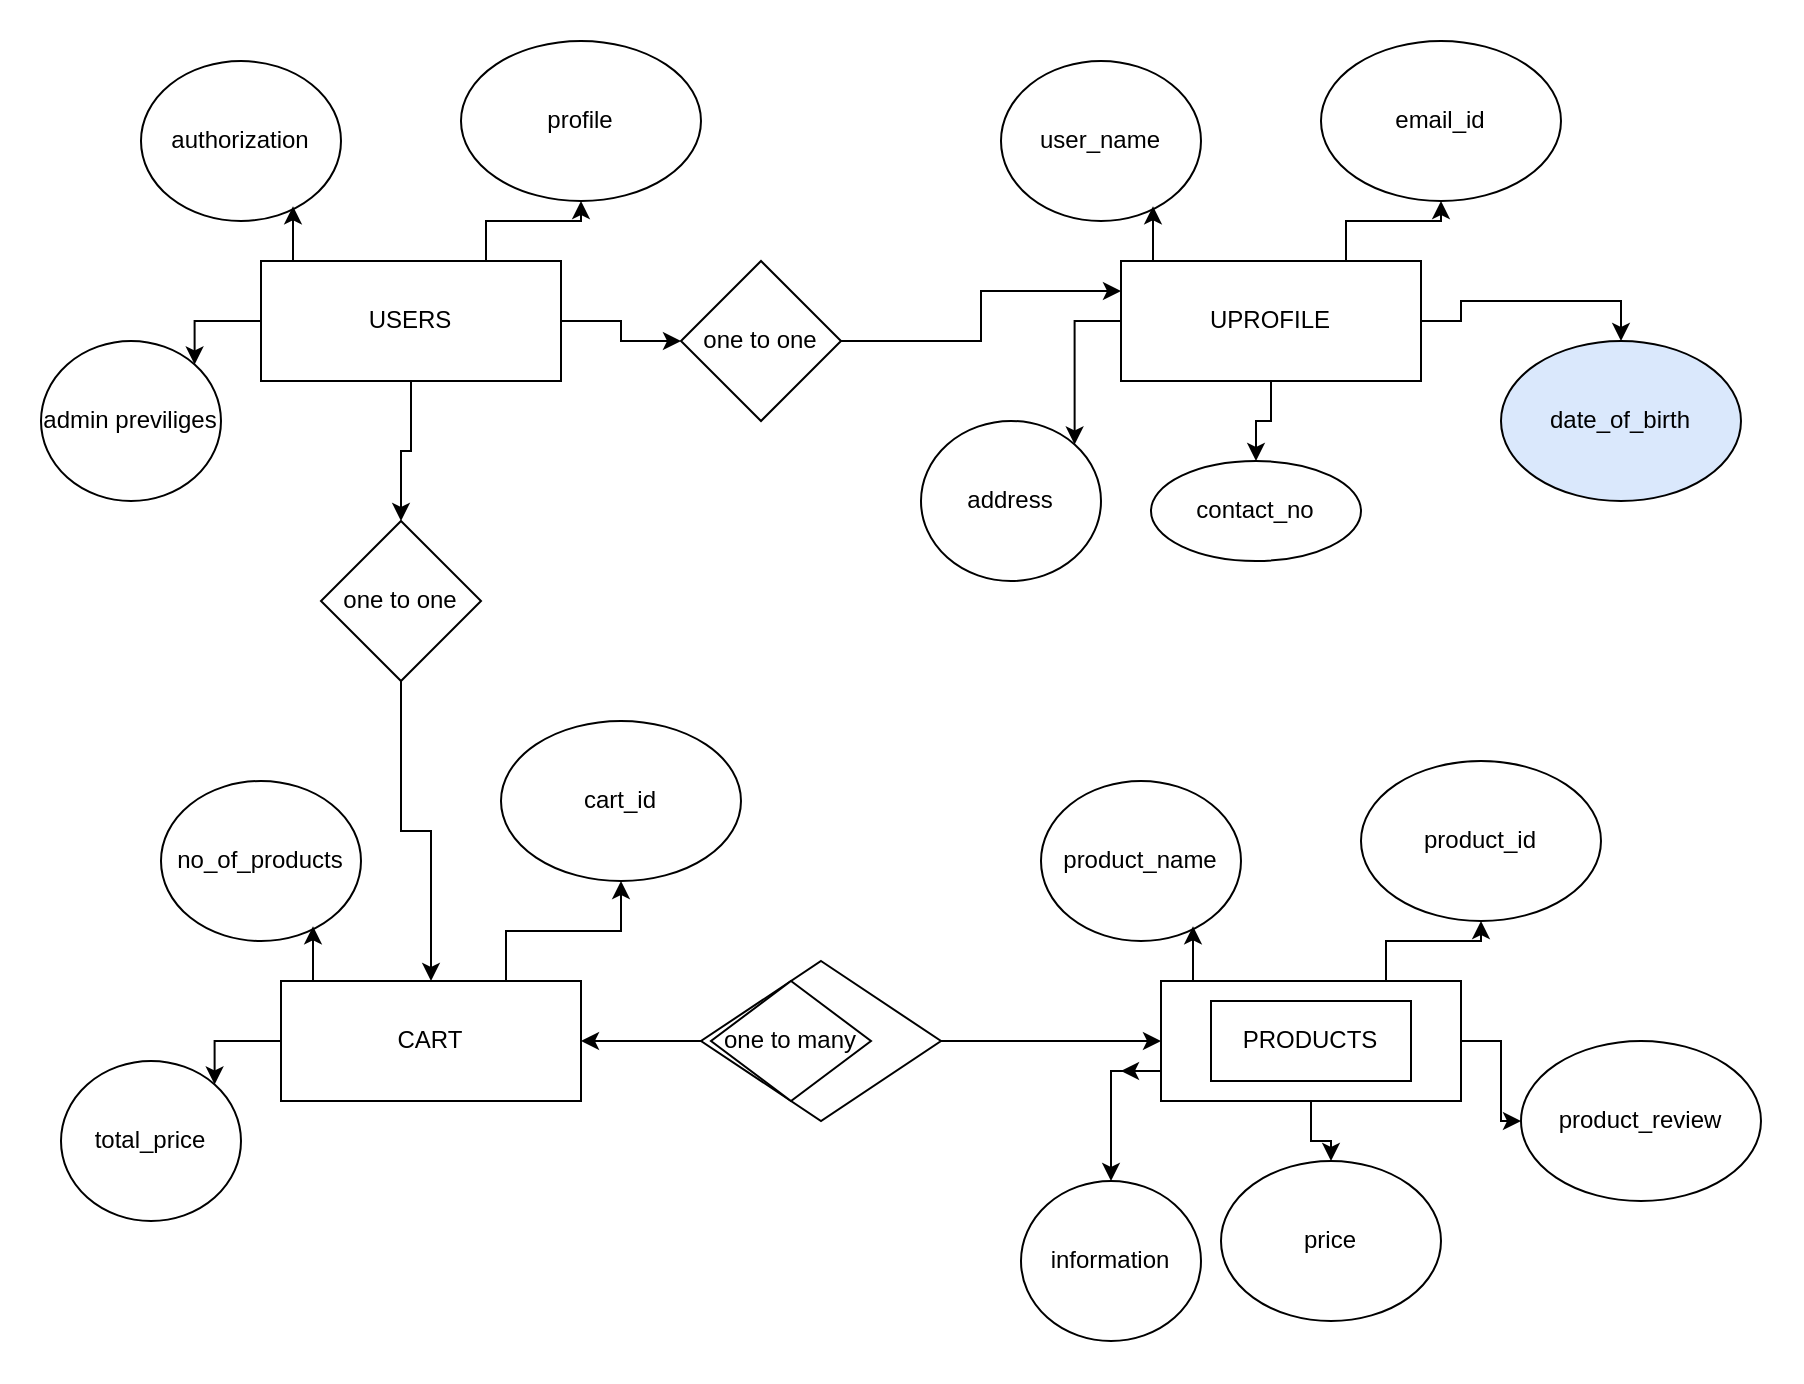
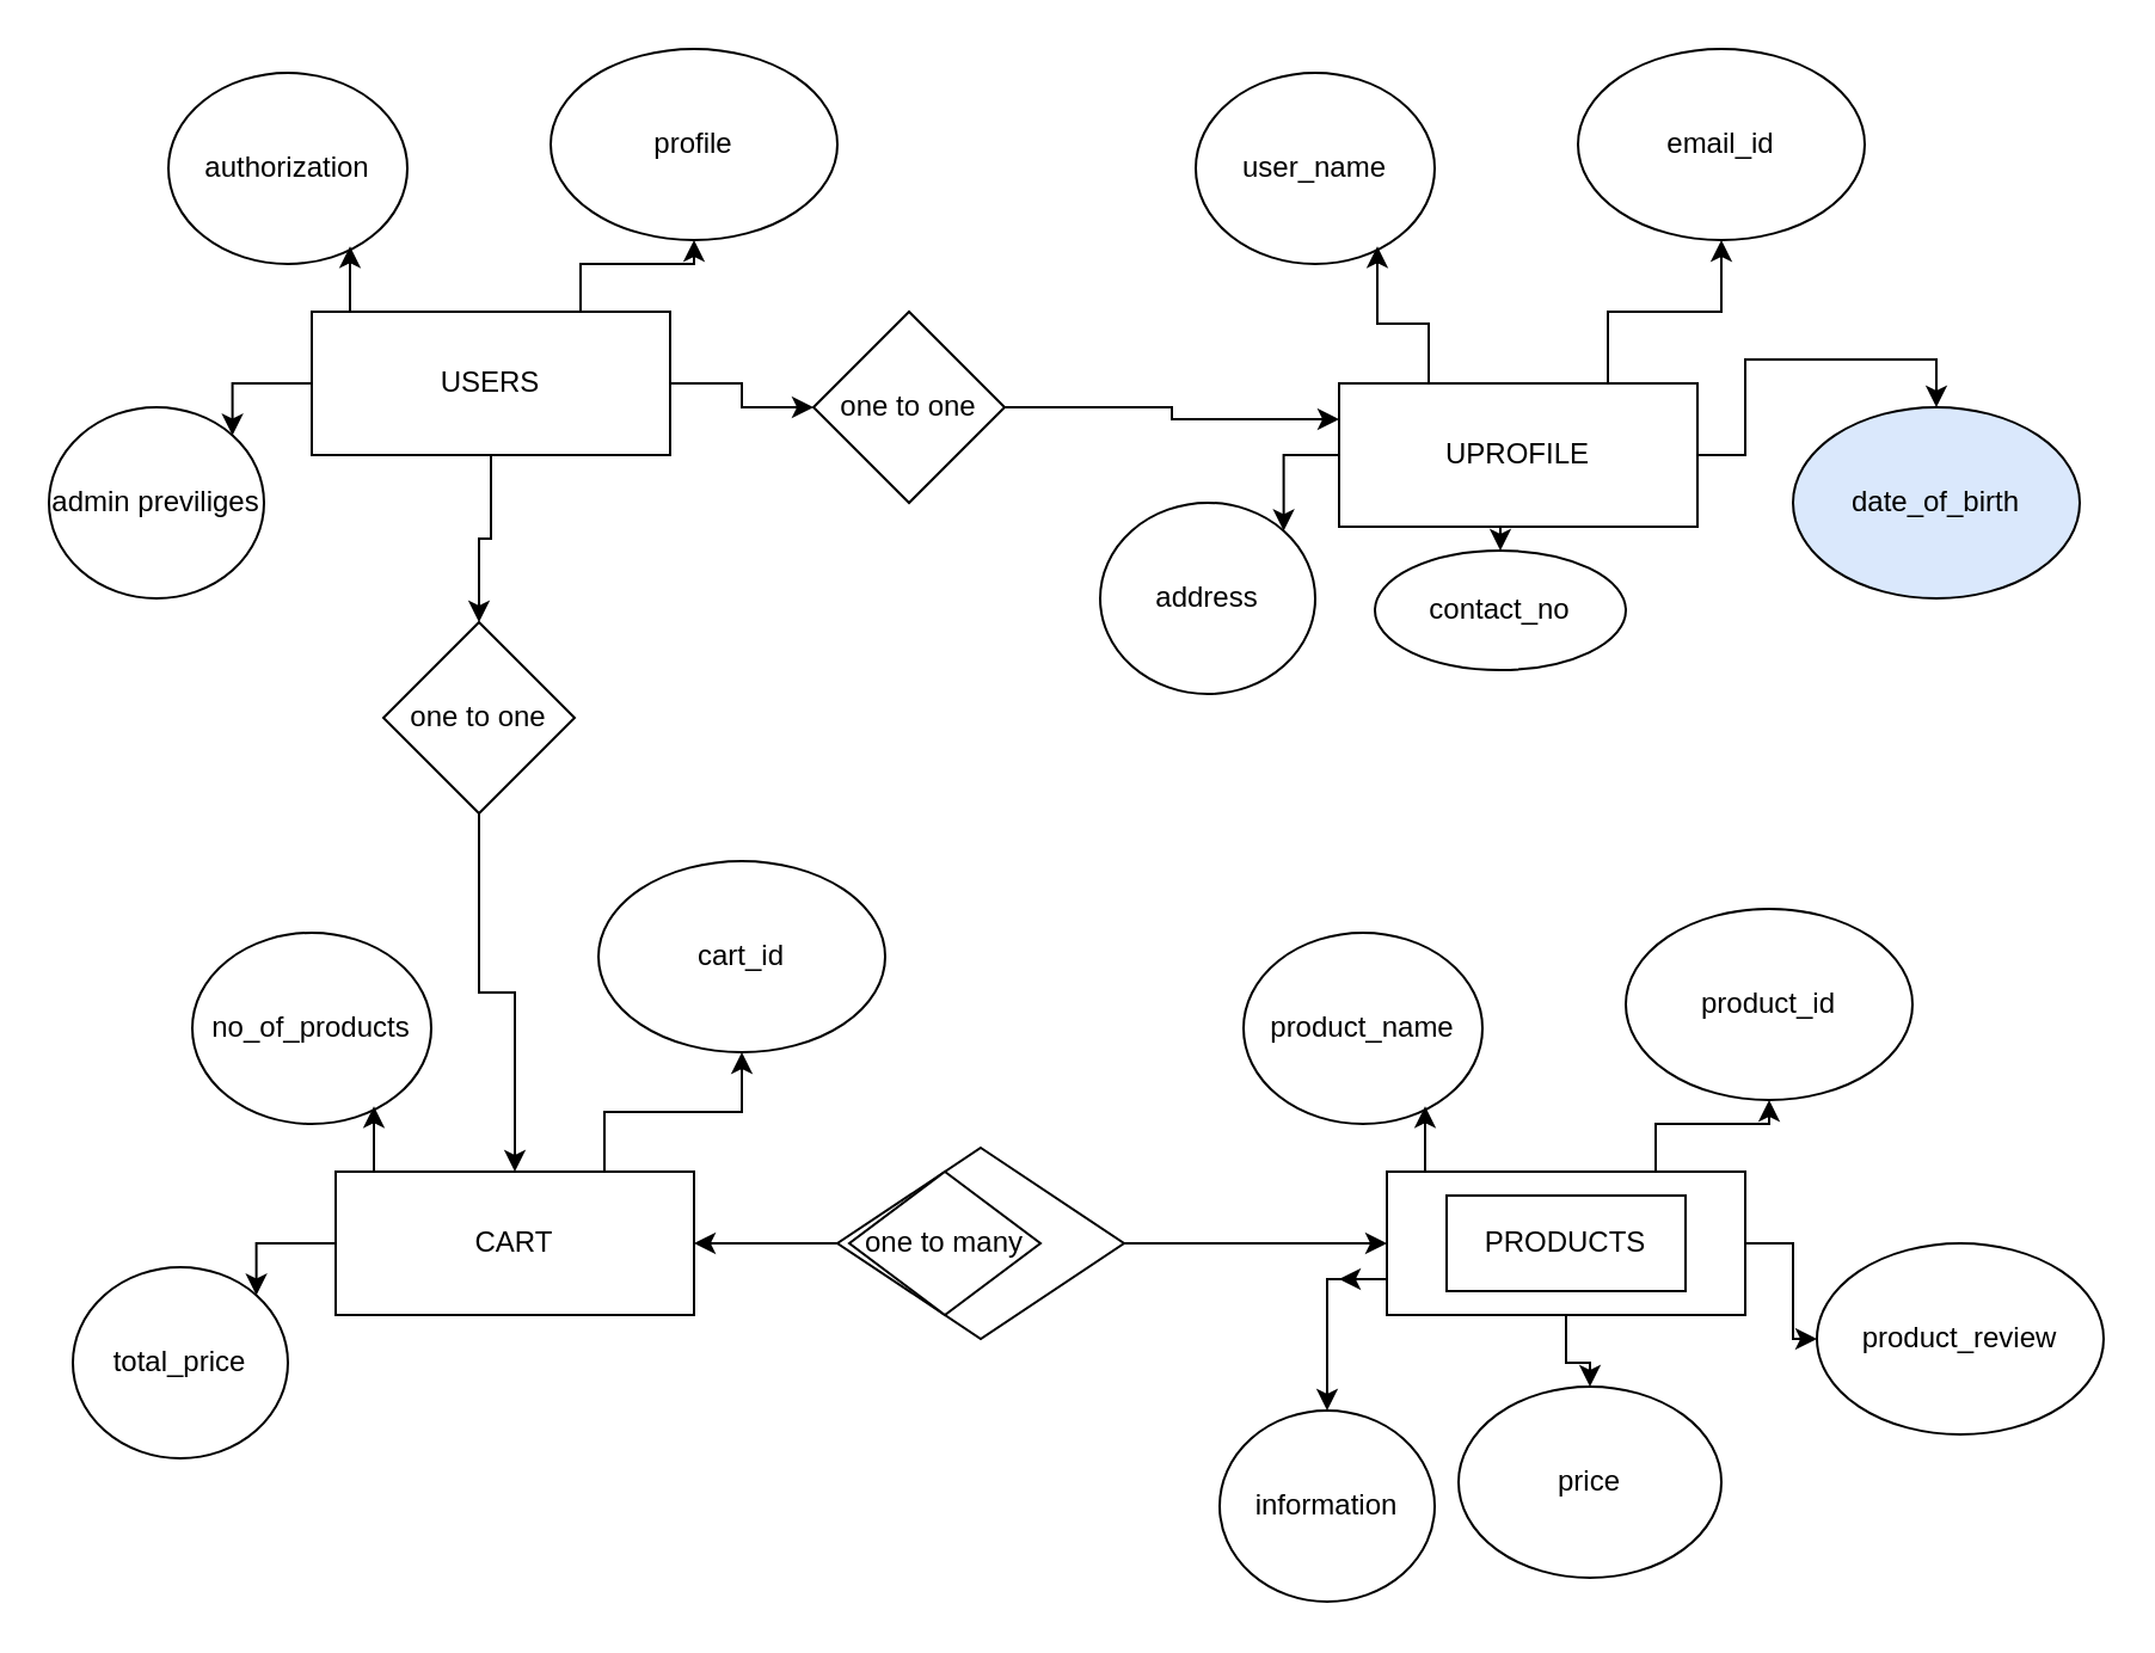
- <mxCell id="15" value="UPROFILE" style="rounded=0;whiteSpace=wrap;html=1;" vertex="1" parent="1"><mxGeometry x="560" y="130" width="150" height="60" as="geometry" /></mxCell>
+ <mxCell id="15" value="UPROFILE" style="rounded=0;whiteSpace=wrap;html=1;" vertex="1" parent="1"><mxGeometry x="560" y="160" width="150" height="60" as="geometry" /></mxCell>
